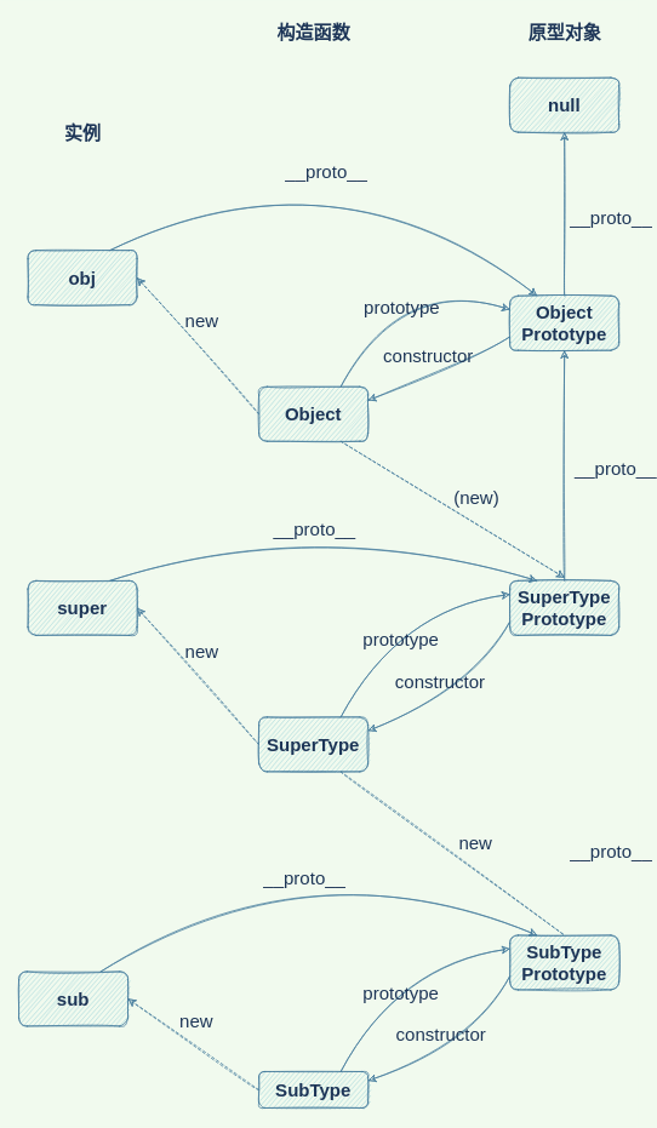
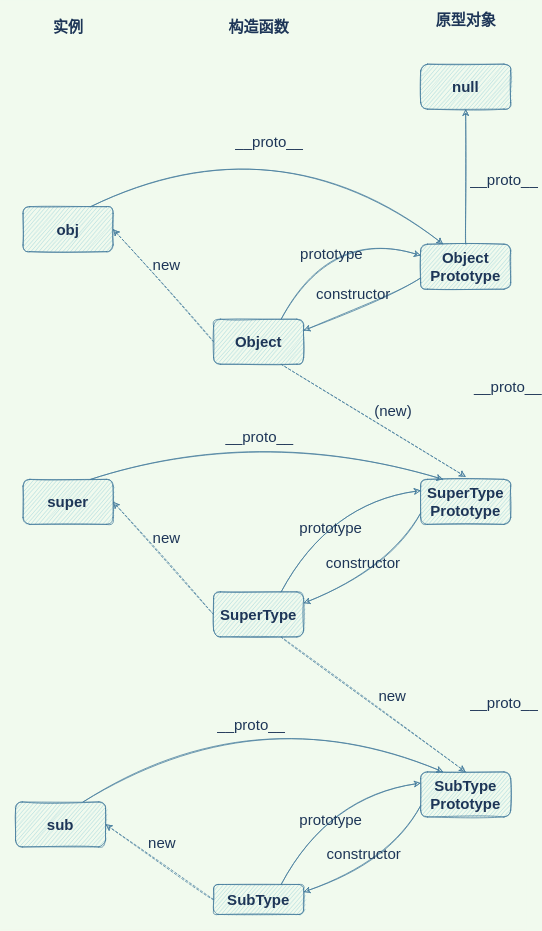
- <mxCell id="4" value="&lt;font face=&quot;Comic Sans MS&quot; style=&quot;font-size: 20px&quot;&gt;原型对象&lt;/font&gt;" style="text;html=1;resizable=0;autosize=1;align=center;verticalAlign=middle;points=[];fillColor=none;strokeColor=none;fontStyle=1;labelBackgroundColor=none;horizontal=1;fontSize=20;fontColor=#1D3557;sketch=1;rounded=1;" parent="1" vertex="1"><mxGeometry x="570" y="20" width="100" height="30" as="geometry" /></mxCell>
+ <mxCell id="4" value="&lt;font face=&quot;Comic Sans MS&quot; style=&quot;font-size: 20px&quot;&gt;原型对象&lt;/font&gt;" style="text;html=1;resizable=0;autosize=1;align=center;verticalAlign=middle;points=[];fillColor=none;strokeColor=none;fontStyle=1;labelBackgroundColor=none;horizontal=1;fontSize=20;fontColor=#1D3557;sketch=1;rounded=1;" parent="1" vertex="1"><mxGeometry x="570" y="10" width="100" height="30" as="geometry" /></mxCell>
- <mxCell id="2" value="&lt;font face=&quot;Comic Sans MS&quot; style=&quot;font-size: 20px;&quot;&gt;实例&lt;/font&gt;" style="text;html=1;resizable=0;autosize=1;align=center;verticalAlign=middle;points=[];fillColor=none;strokeColor=none;fontStyle=1;labelBackgroundColor=none;horizontal=1;fontSize=20;fontColor=#1D3557;sketch=1;rounded=1;" parent="1" vertex="1"><mxGeometry x="60" y="130" width="60" height="30" as="geometry" /></mxCell>
+ <mxCell id="2" value="&lt;font face=&quot;Comic Sans MS&quot; style=&quot;font-size: 20px;&quot;&gt;实例&lt;/font&gt;" style="text;html=1;resizable=0;autosize=1;align=center;verticalAlign=middle;points=[];fillColor=none;strokeColor=none;fontStyle=1;labelBackgroundColor=none;horizontal=1;fontSize=20;fontColor=#1D3557;sketch=1;rounded=1;" parent="1" vertex="1"><mxGeometry x="60" y="20" width="60" height="30" as="geometry" /></mxCell>
- <mxCell id="15" value="" style="endArrow=classic;html=1;fontSize=20;exitX=0.5;exitY=0;exitDx=0;exitDy=0;strokeColor=#457B9D;fontColor=#1D3557;entryX=0.5;entryY=1;entryDx=0;entryDy=0;labelBackgroundColor=#F1FAEE;sketch=1;curved=1;" parent="1" source="23" target="7" edge="1"><mxGeometry width="50" height="50" relative="1" as="geometry"><mxPoint x="620" y="505" as="sourcePoint" /><mxPoint x="640" y="345" as="targetPoint" /><Array as="points" /></mxGeometry></mxCell>
- <mxCell id="44" value="" style="endArrow=none;html=1;fontSize=20;strokeColor=#457B9D;fontColor=#1D3557;labelBackgroundColor=#F1FAEE;sketch=1;curved=1;exitX=0.75;exitY=1;exitDx=0;exitDy=0;entryX=0.5;entryY=0;entryDx=0;entryDy=0;dashed=1;" parent="1" source="22" target="33" edge="1"><mxGeometry width="50" height="50" relative="1" as="geometry"><mxPoint x="594" y="945" as="sourcePoint" /><mxPoint x="460" y="795" as="targetPoint" /><Array as="points" /></mxGeometry></mxCell>
+ <mxCell id="44" value="" style="endArrow=classic;html=1;fontSize=20;strokeColor=#457B9D;fontColor=#1D3557;labelBackgroundColor=#F1FAEE;sketch=1;curved=1;exitX=0.75;exitY=1;exitDx=0;exitDy=0;entryX=0.5;entryY=0;entryDx=0;entryDy=0;dashed=1;" parent="1" source="22" target="33" edge="1"><mxGeometry width="50" height="50" relative="1" as="geometry"><mxPoint x="594" y="945" as="sourcePoint" /><mxPoint x="460" y="795" as="targetPoint" /><Array as="points" /></mxGeometry></mxCell>
